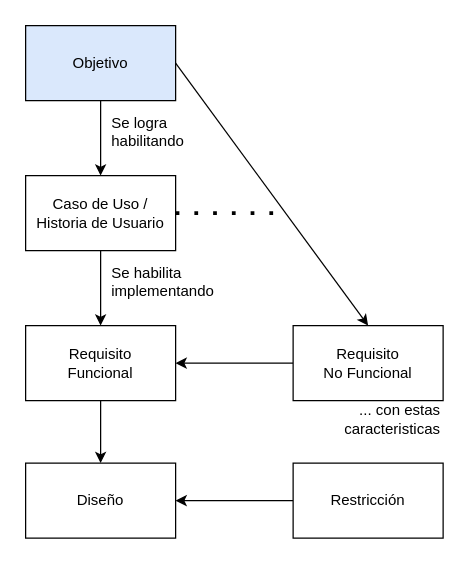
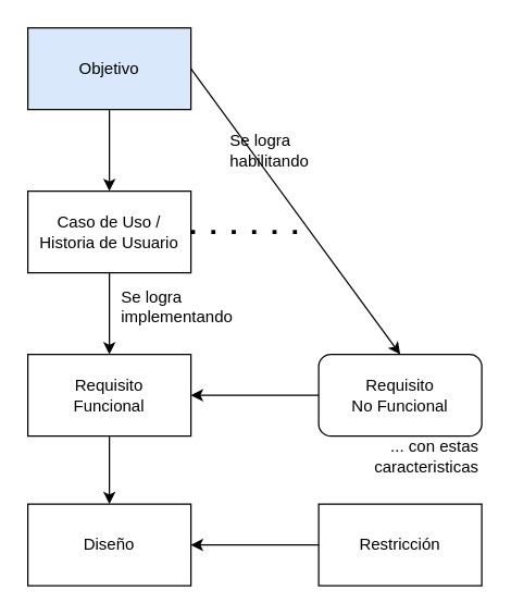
- <mxCell id="6" value="&lt;div&gt;Se logra &lt;br&gt;&lt;/div&gt;&lt;div&gt;habilitando&lt;/div&gt;" style="text;html=1;strokeColor=none;fillColor=none;align=left;verticalAlign=middle;whiteSpace=wrap;rounded=0;" vertex="1" parent="1"><mxGeometry x="87" y="90" width="70" height="30" as="geometry" /></mxCell>
+ <mxCell id="6" value="&lt;div&gt;Se logra &lt;br&gt;&lt;/div&gt;&lt;div&gt;habilitando&lt;/div&gt;" style="text;html=1;strokeColor=none;fillColor=none;align=left;verticalAlign=middle;whiteSpace=wrap;rounded=0;" vertex="1" parent="1"><mxGeometry x="167" y="95" width="70" height="30" as="geometry" /></mxCell>
- <mxCell id="9" value="&lt;div&gt;Se habilita &lt;br&gt;&lt;/div&gt;&lt;div&gt;implementando&lt;/div&gt;" style="text;html=1;strokeColor=none;fillColor=none;align=left;verticalAlign=middle;whiteSpace=wrap;rounded=0;" vertex="1" parent="1"><mxGeometry x="87" y="210" width="90" height="30" as="geometry" /></mxCell>
+ <mxCell id="9" value="&lt;div&gt;Se logra &lt;br&gt;&lt;/div&gt;&lt;div&gt;implementando&lt;/div&gt;" style="text;html=1;strokeColor=none;fillColor=none;align=left;verticalAlign=middle;whiteSpace=wrap;rounded=0;" vertex="1" parent="1"><mxGeometry x="87" y="210" width="90" height="30" as="geometry" /></mxCell>
- <mxCell id="11" value="Requisito &lt;br&gt;No Funcional" style="rounded=0;whiteSpace=wrap;html=1;" vertex="1" parent="1"><mxGeometry x="234" y="260" width="120" height="60" as="geometry" /></mxCell>
+ <mxCell id="11" value="Requisito &lt;br&gt;No Funcional" style="whiteSpace=wrap;html=1;rounded=1;" vertex="1" parent="1"><mxGeometry x="234" y="260" width="120" height="60" as="geometry" /></mxCell>
